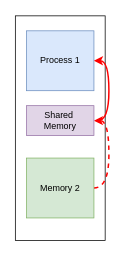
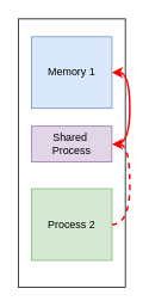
- <mxCell id="3" value="Process 1" style="rounded=0;whiteSpace=wrap;html=1;fillColor=#dae8fc;strokeColor=#6c8ebf;" vertex="1" parent="1"><mxGeometry x="35" y="40" width="90" height="80" as="geometry" /></mxCell>
+ <mxCell id="3" value="Memory 1" style="rounded=0;whiteSpace=wrap;html=1;fillColor=#dae8fc;strokeColor=#6c8ebf;" vertex="1" parent="1"><mxGeometry x="35" y="40" width="90" height="80" as="geometry" /></mxCell>
- <mxCell id="7" value="Shared&amp;nbsp;&lt;br&gt;Memory" style="rounded=0;whiteSpace=wrap;html=1;fillColor=#e1d5e7;strokeColor=#9673a6;" vertex="1" parent="1"><mxGeometry x="35" y="140" width="90" height="40" as="geometry" /></mxCell>
+ <mxCell id="7" value="Shared&amp;nbsp;&lt;br&gt;Process" style="rounded=0;whiteSpace=wrap;html=1;fillColor=#e1d5e7;strokeColor=#9673a6;" vertex="1" parent="1"><mxGeometry x="35" y="140" width="90" height="40" as="geometry" /></mxCell>
- <mxCell id="5" value="Memory 2" style="rounded=0;whiteSpace=wrap;html=1;fillColor=#d5e8d4;strokeColor=#82b366;" vertex="1" parent="1"><mxGeometry x="35" y="210" width="90" height="80" as="geometry" /></mxCell>
+ <mxCell id="5" value="Process 2" style="rounded=0;whiteSpace=wrap;html=1;fillColor=#d5e8d4;strokeColor=#82b366;" vertex="1" parent="1"><mxGeometry x="35" y="210" width="90" height="80" as="geometry" /></mxCell>
